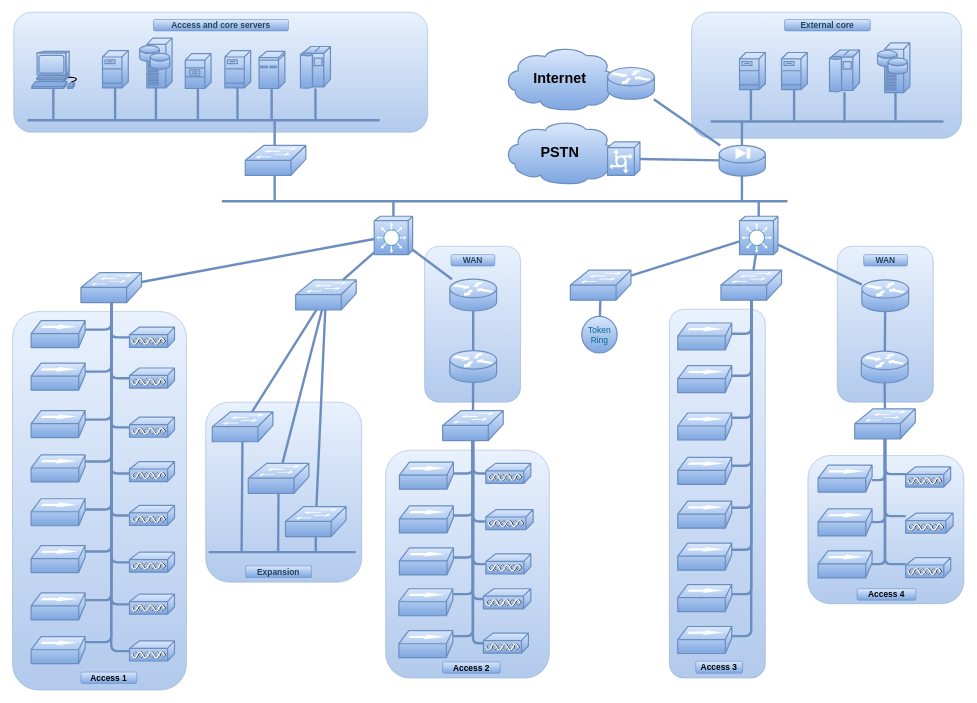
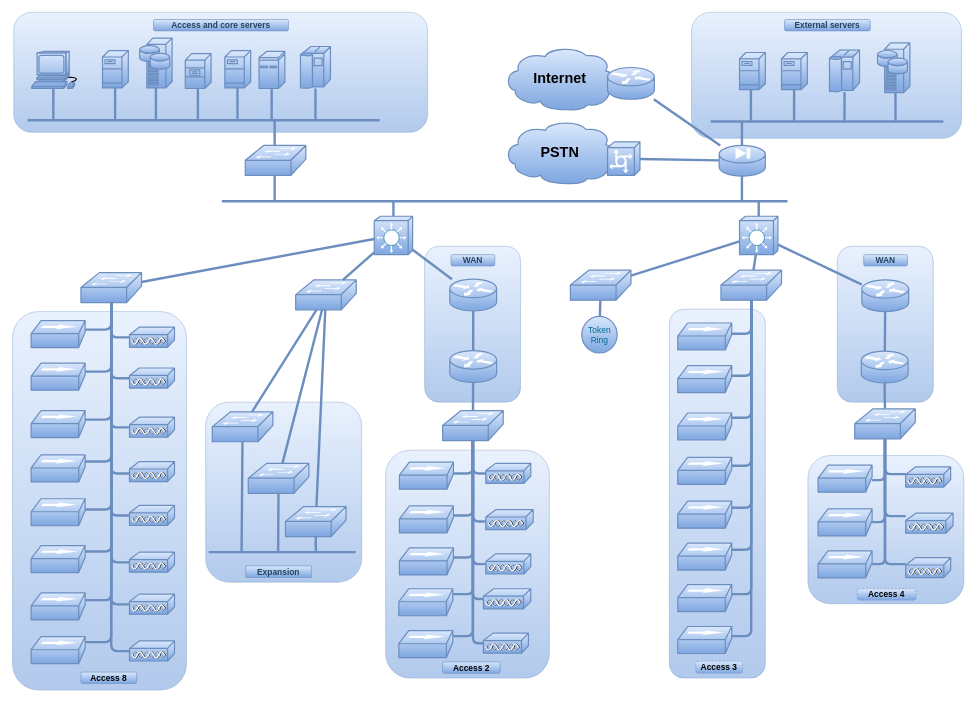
- <mxCell id="143" value="&lt;font color=&quot;#23445d&quot;&gt;External core&lt;/font&gt;" style="rounded=1;whiteSpace=wrap;html=1;fontSize=14;align=center;fontStyle=1;fillColor=#dae8fc;strokeColor=#6c8ebf;gradientColor=#7ea6e0;" parent="1" vertex="1"><mxGeometry x="1307" y="32" width="143" height="19" as="geometry" /></mxCell>
+ <mxCell id="143" value="&lt;font color=&quot;#23445d&quot;&gt;External servers&lt;/font&gt;" style="rounded=1;whiteSpace=wrap;html=1;fontSize=14;align=center;fontStyle=1;fillColor=#dae8fc;strokeColor=#6c8ebf;gradientColor=#7ea6e0;" parent="1" vertex="1"><mxGeometry x="1307" y="32" width="143" height="19" as="geometry" /></mxCell>
- <mxCell id="145" value="Access 4" style="rounded=1;whiteSpace=wrap;html=1;fontSize=14;align=center;fontStyle=1;fillColor=#dae8fc;strokeColor=#6c8ebf;gradientColor=#7ea6e0;" parent="1" vertex="1"><mxGeometry x="1428" y="981" width="98" height="19" as="geometry" /></mxCell>
+ <mxCell id="145" value="Access 4" style="rounded=1;whiteSpace=wrap;html=1;fontSize=14;align=center;fontStyle=1;fillColor=#dae8fc;strokeColor=#6c8ebf;gradientColor=#7ea6e0;dashed=1;" parent="1" vertex="1"><mxGeometry x="1428" y="981" width="98" height="19" as="geometry" /></mxCell>
- <mxCell id="147" value="Access 3" style="rounded=1;whiteSpace=wrap;html=1;fontSize=14;align=center;fontStyle=1;fillColor=#dae8fc;strokeColor=#6c8ebf;gradientColor=#7ea6e0;" parent="1" vertex="1"><mxGeometry x="1159" y="1102" width="78" height="20" as="geometry" /></mxCell>
+ <mxCell id="147" value="Access 3" style="rounded=1;whiteSpace=wrap;html=1;fontSize=14;align=center;fontStyle=1;fillColor=#dae8fc;strokeColor=#6c8ebf;gradientColor=#7ea6e0;dashed=1;" parent="1" vertex="1"><mxGeometry x="1159" y="1102" width="78" height="20" as="geometry" /></mxCell>
- <mxCell id="149" value="Access 1" style="rounded=1;whiteSpace=wrap;html=1;fontSize=14;align=center;fontStyle=1;fillColor=#dae8fc;strokeColor=#6c8ebf;gradientColor=#7ea6e0;" parent="1" vertex="1"><mxGeometry x="134" y="1120" width="93" height="19" as="geometry" /></mxCell>
+ <mxCell id="149" value="Access 8" style="rounded=1;whiteSpace=wrap;html=1;fontSize=14;align=center;fontStyle=1;fillColor=#dae8fc;strokeColor=#6c8ebf;gradientColor=#7ea6e0;" parent="1" vertex="1"><mxGeometry x="134" y="1120" width="93" height="19" as="geometry" /></mxCell>
